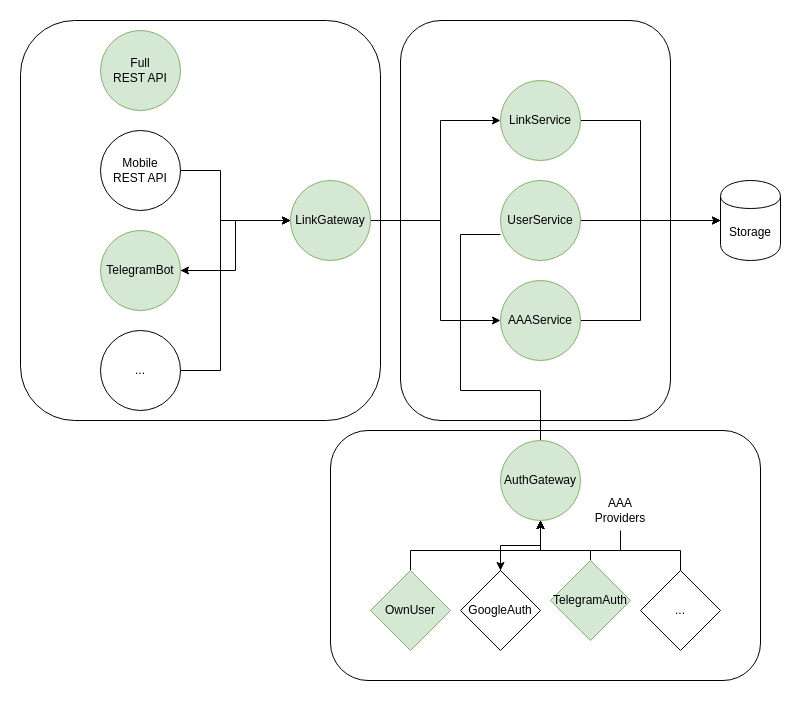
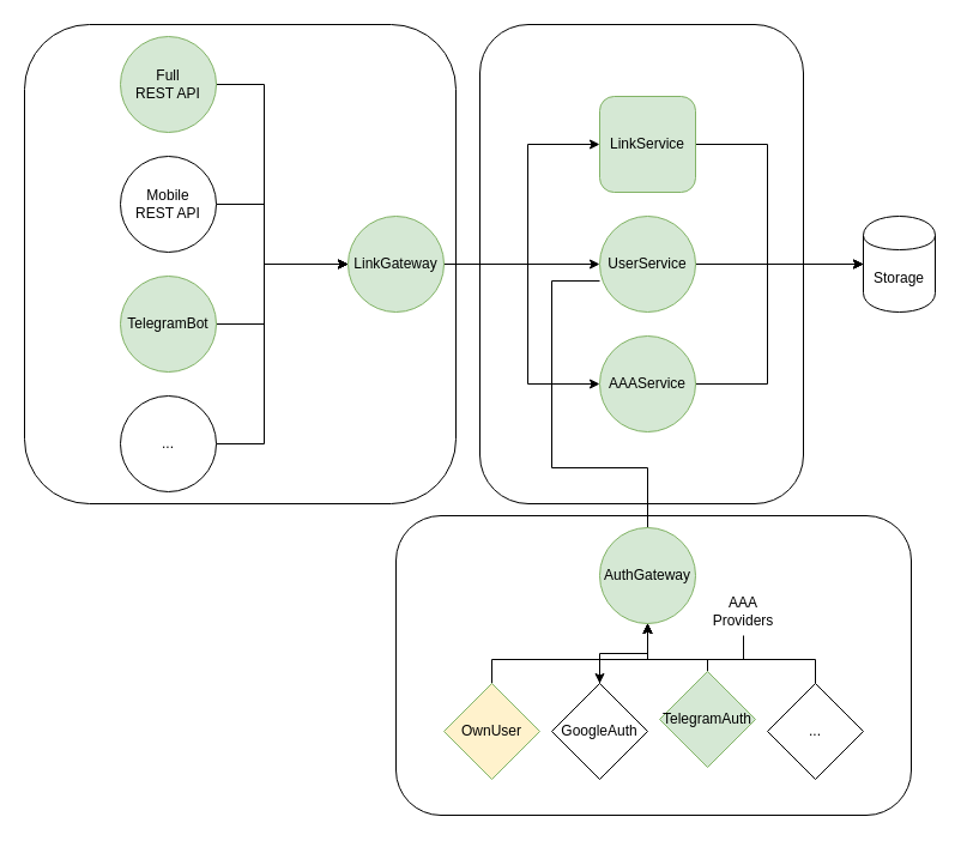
+ <mxCell id="35" style="edgeStyle=orthogonalEdgeStyle;rounded=0;orthogonalLoop=1;jettySize=auto;html=1;exitX=1;exitY=0.5;exitDx=0;exitDy=0;entryX=0;entryY=0.5;entryDx=0;entryDy=0;" edge="1" parent="1" source="36" target="25"><mxGeometry relative="1" as="geometry"><Array as="points"><mxPoint x="220" y="70" /><mxPoint x="220" y="220" /></Array></mxGeometry></mxCell>
- <mxCell id="6" value="LinkService" style="ellipse;whiteSpace=wrap;html=1;aspect=fixed;fillColor=#d5e8d4;strokeColor=#82b366;" parent="1" vertex="1"><mxGeometry x="500" y="80" width="80" height="80" as="geometry" /></mxCell>
+ <mxCell id="6" value="LinkService" style="whiteSpace=wrap;html=1;aspect=fixed;fillColor=#d5e8d4;strokeColor=#82b366;rounded=1;" parent="1" vertex="1"><mxGeometry x="500" y="80" width="80" height="80" as="geometry" /></mxCell>
- <mxCell id="22" style="edgeStyle=orthogonalEdgeStyle;rounded=0;orthogonalLoop=1;jettySize=auto;html=1;" parent="1" source="25" target="33" edge="1"><mxGeometry relative="1" as="geometry" /></mxCell>
+ <mxCell id="22" style="edgeStyle=orthogonalEdgeStyle;rounded=0;orthogonalLoop=1;jettySize=auto;html=1;entryX=0;entryY=0.5;entryDx=0;entryDy=0;" parent="1" source="25" target="21" edge="1"><mxGeometry relative="1" as="geometry" /></mxCell>
- <mxCell id="11" value="OwnUser" style="rhombus;whiteSpace=wrap;html=1;fillColor=#d5e8d4;strokeColor=#82b366;" parent="1" vertex="1"><mxGeometry x="370" y="570" width="80" height="80" as="geometry" /></mxCell>
+ <mxCell id="11" value="OwnUser" style="rhombus;whiteSpace=wrap;html=1;fillColor=#fff2cc;strokeColor=#82b366;" parent="1" vertex="1"><mxGeometry x="370" y="570" width="80" height="80" as="geometry" /></mxCell>
